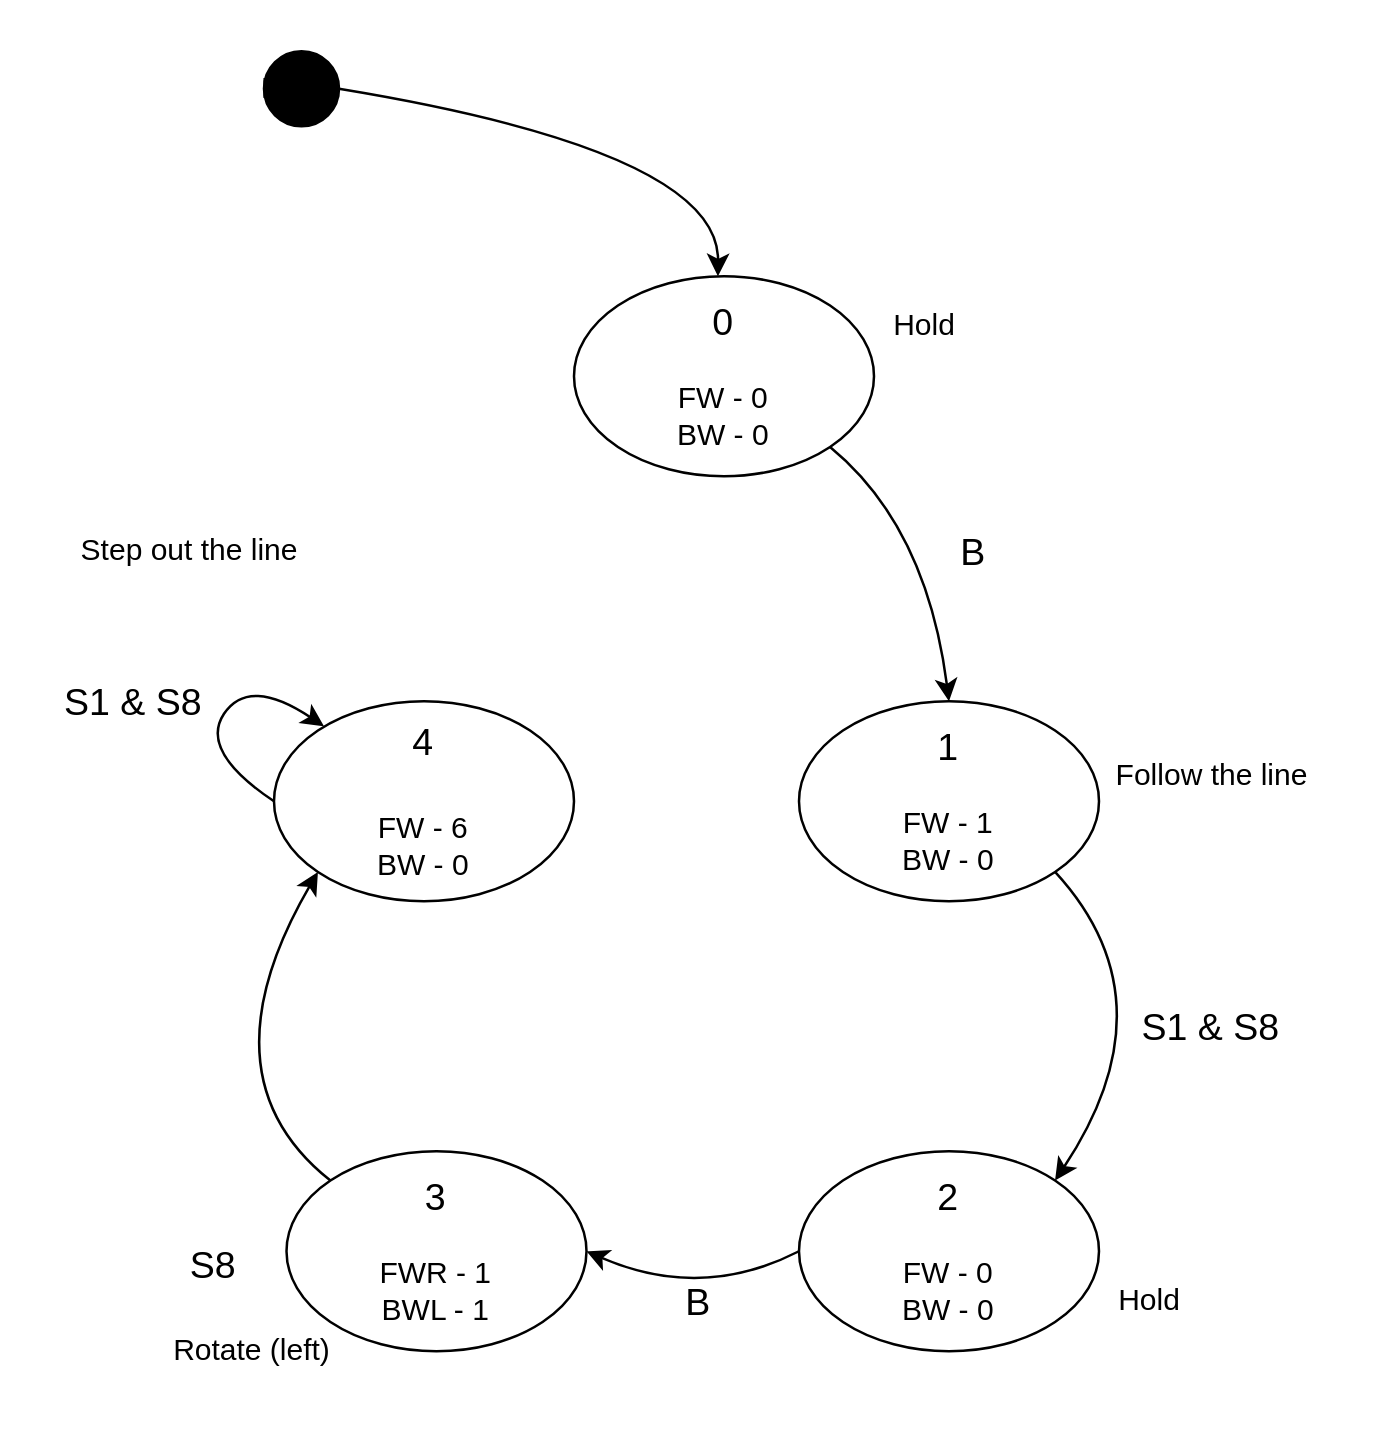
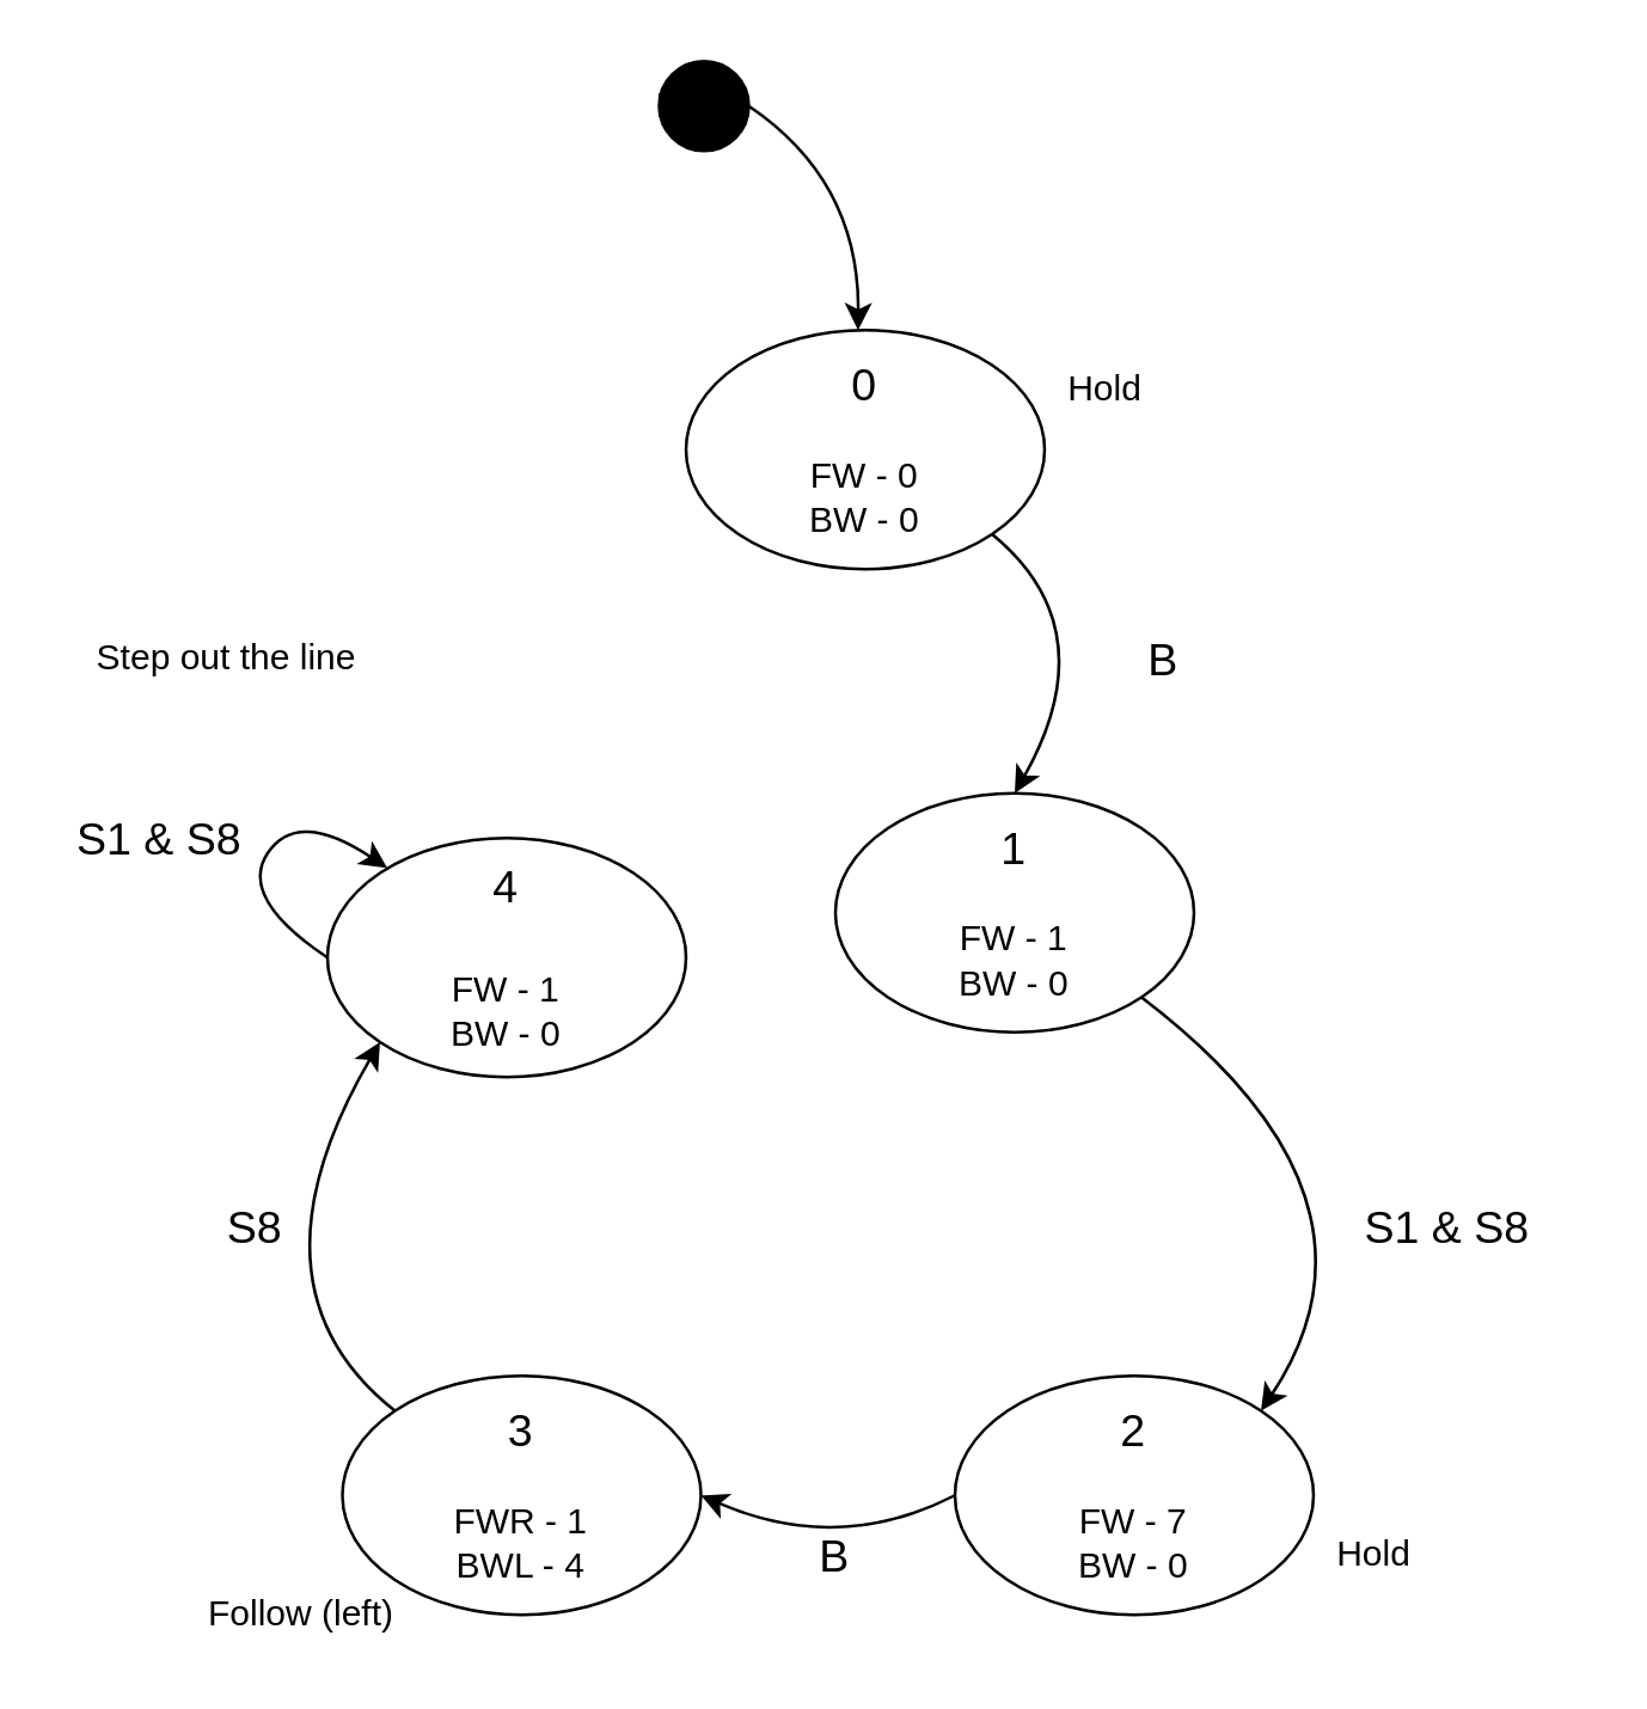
- <mxCell id="2" value="Reset" style="ellipse;whiteSpace=wrap;html=1;fillColor=#000000;" vertex="1" parent="1"><mxGeometry x="105" y="20" width="30" height="30" as="geometry" /></mxCell>
+ <mxCell id="2" value="Reset" style="ellipse;whiteSpace=wrap;html=1;fillColor=#000000;" vertex="1" parent="1"><mxGeometry x="220" y="20" width="30" height="30" as="geometry" /></mxCell>
- <mxCell id="18" value="Follow the line" style="text;html=1;align=center;verticalAlign=middle;resizable=0;points=[];autosize=1;" vertex="1" parent="1"><mxGeometry x="439" y="300" width="90" height="20" as="geometry" /></mxCell>
- <mxCell id="6" value="&lt;font&gt;&lt;span style=&quot;font-size: 15px&quot;&gt;4&lt;br&gt;&lt;br&gt;&lt;/span&gt;FW - 6&lt;br&gt;BW - 0&lt;br&gt;&lt;/font&gt;" style="ellipse;whiteSpace=wrap;html=1;" vertex="1" parent="1"><mxGeometry x="109" y="280" width="120" height="80" as="geometry" /></mxCell>
+ <mxCell id="6" value="&lt;font&gt;&lt;span style=&quot;font-size: 15px&quot;&gt;4&lt;br&gt;&lt;br&gt;&lt;/span&gt;FW - 1&lt;br&gt;BW - 0&lt;br&gt;&lt;/font&gt;" style="ellipse;whiteSpace=wrap;html=1;" vertex="1" parent="1"><mxGeometry x="109" y="280" width="120" height="80" as="geometry" /></mxCell>
- <mxCell id="3" value="&lt;font&gt;&lt;span style=&quot;font-size: 15px&quot;&gt;1&lt;br&gt;&lt;/span&gt;&lt;font size=&quot;1&quot;&gt;&lt;br&gt;&lt;/font&gt;FW - 1&lt;br&gt;BW - 0&lt;br&gt;&lt;/font&gt;" style="ellipse;whiteSpace=wrap;html=1;" vertex="1" parent="1"><mxGeometry x="319" y="280" width="120" height="80" as="geometry" /></mxCell>
+ <mxCell id="3" value="&lt;font&gt;&lt;span style=&quot;font-size: 15px&quot;&gt;1&lt;br&gt;&lt;/span&gt;&lt;font size=&quot;1&quot;&gt;&lt;br&gt;&lt;/font&gt;FW - 1&lt;br&gt;BW - 0&lt;br&gt;&lt;/font&gt;" style="ellipse;whiteSpace=wrap;html=1;" vertex="1" parent="1"><mxGeometry x="279" y="265" width="120" height="80" as="geometry" /></mxCell>
- <mxCell id="5" value="&lt;font&gt;&lt;span style=&quot;font-size: 15px&quot;&gt;3&lt;br&gt;&lt;/span&gt;&lt;br&gt;FWR&amp;nbsp;- 1&lt;br&gt;BWL - 1&lt;br&gt;&lt;/font&gt;" style="ellipse;whiteSpace=wrap;html=1;" vertex="1" parent="1"><mxGeometry x="114" y="460" width="120" height="80" as="geometry" /></mxCell>
+ <mxCell id="5" value="&lt;font&gt;&lt;span style=&quot;font-size: 15px&quot;&gt;3&lt;br&gt;&lt;/span&gt;&lt;br&gt;FWR&amp;nbsp;- 1&lt;br&gt;BWL - 4&lt;br&gt;&lt;/font&gt;" style="ellipse;whiteSpace=wrap;html=1;" vertex="1" parent="1"><mxGeometry x="114" y="460" width="120" height="80" as="geometry" /></mxCell>
- <mxCell id="4" value="&lt;font&gt;&lt;span style=&quot;font-size: 15px&quot;&gt;2&lt;br&gt;&lt;/span&gt;&lt;font size=&quot;1&quot;&gt;&lt;br&gt;&lt;/font&gt;FW - 0&lt;br&gt;BW - 0&lt;br&gt;&lt;/font&gt;" style="ellipse;whiteSpace=wrap;html=1;" vertex="1" parent="1"><mxGeometry x="319" y="460" width="120" height="80" as="geometry" /></mxCell>
+ <mxCell id="4" value="&lt;font&gt;&lt;span style=&quot;font-size: 15px&quot;&gt;2&lt;br&gt;&lt;/span&gt;&lt;font size=&quot;1&quot;&gt;&lt;br&gt;&lt;/font&gt;FW - 7&lt;br&gt;BW - 0&lt;br&gt;&lt;/font&gt;" style="ellipse;whiteSpace=wrap;html=1;" vertex="1" parent="1"><mxGeometry x="319" y="460" width="120" height="80" as="geometry" /></mxCell>
- <mxCell id="7" value="&lt;font style=&quot;font-size: 15px&quot;&gt;S8&lt;/font&gt;" style="text;html=1;strokeColor=none;fillColor=none;align=center;verticalAlign=middle;whiteSpace=wrap;rounded=0;" vertex="1" parent="1"><mxGeometry x="70" y="495" width="30" height="20" as="geometry" /></mxCell>
+ <mxCell id="7" value="&lt;font style=&quot;font-size: 15px&quot;&gt;S8&lt;/font&gt;" style="text;html=1;strokeColor=none;fillColor=none;align=center;verticalAlign=middle;whiteSpace=wrap;rounded=0;" vertex="1" parent="1"><mxGeometry x="70" y="400" width="30" height="20" as="geometry" /></mxCell>
- <mxCell id="21" value="Rotate (left)" style="text;html=1;align=center;verticalAlign=middle;resizable=0;points=[];autosize=1;" vertex="1" parent="1"><mxGeometry x="60" y="530" width="80" height="20" as="geometry" /></mxCell>
+ <mxCell id="21" value="Follow (left)" style="text;html=1;align=center;verticalAlign=middle;resizable=0;points=[];autosize=1;" vertex="1" parent="1"><mxGeometry x="60" y="530" width="80" height="20" as="geometry" /></mxCell>
